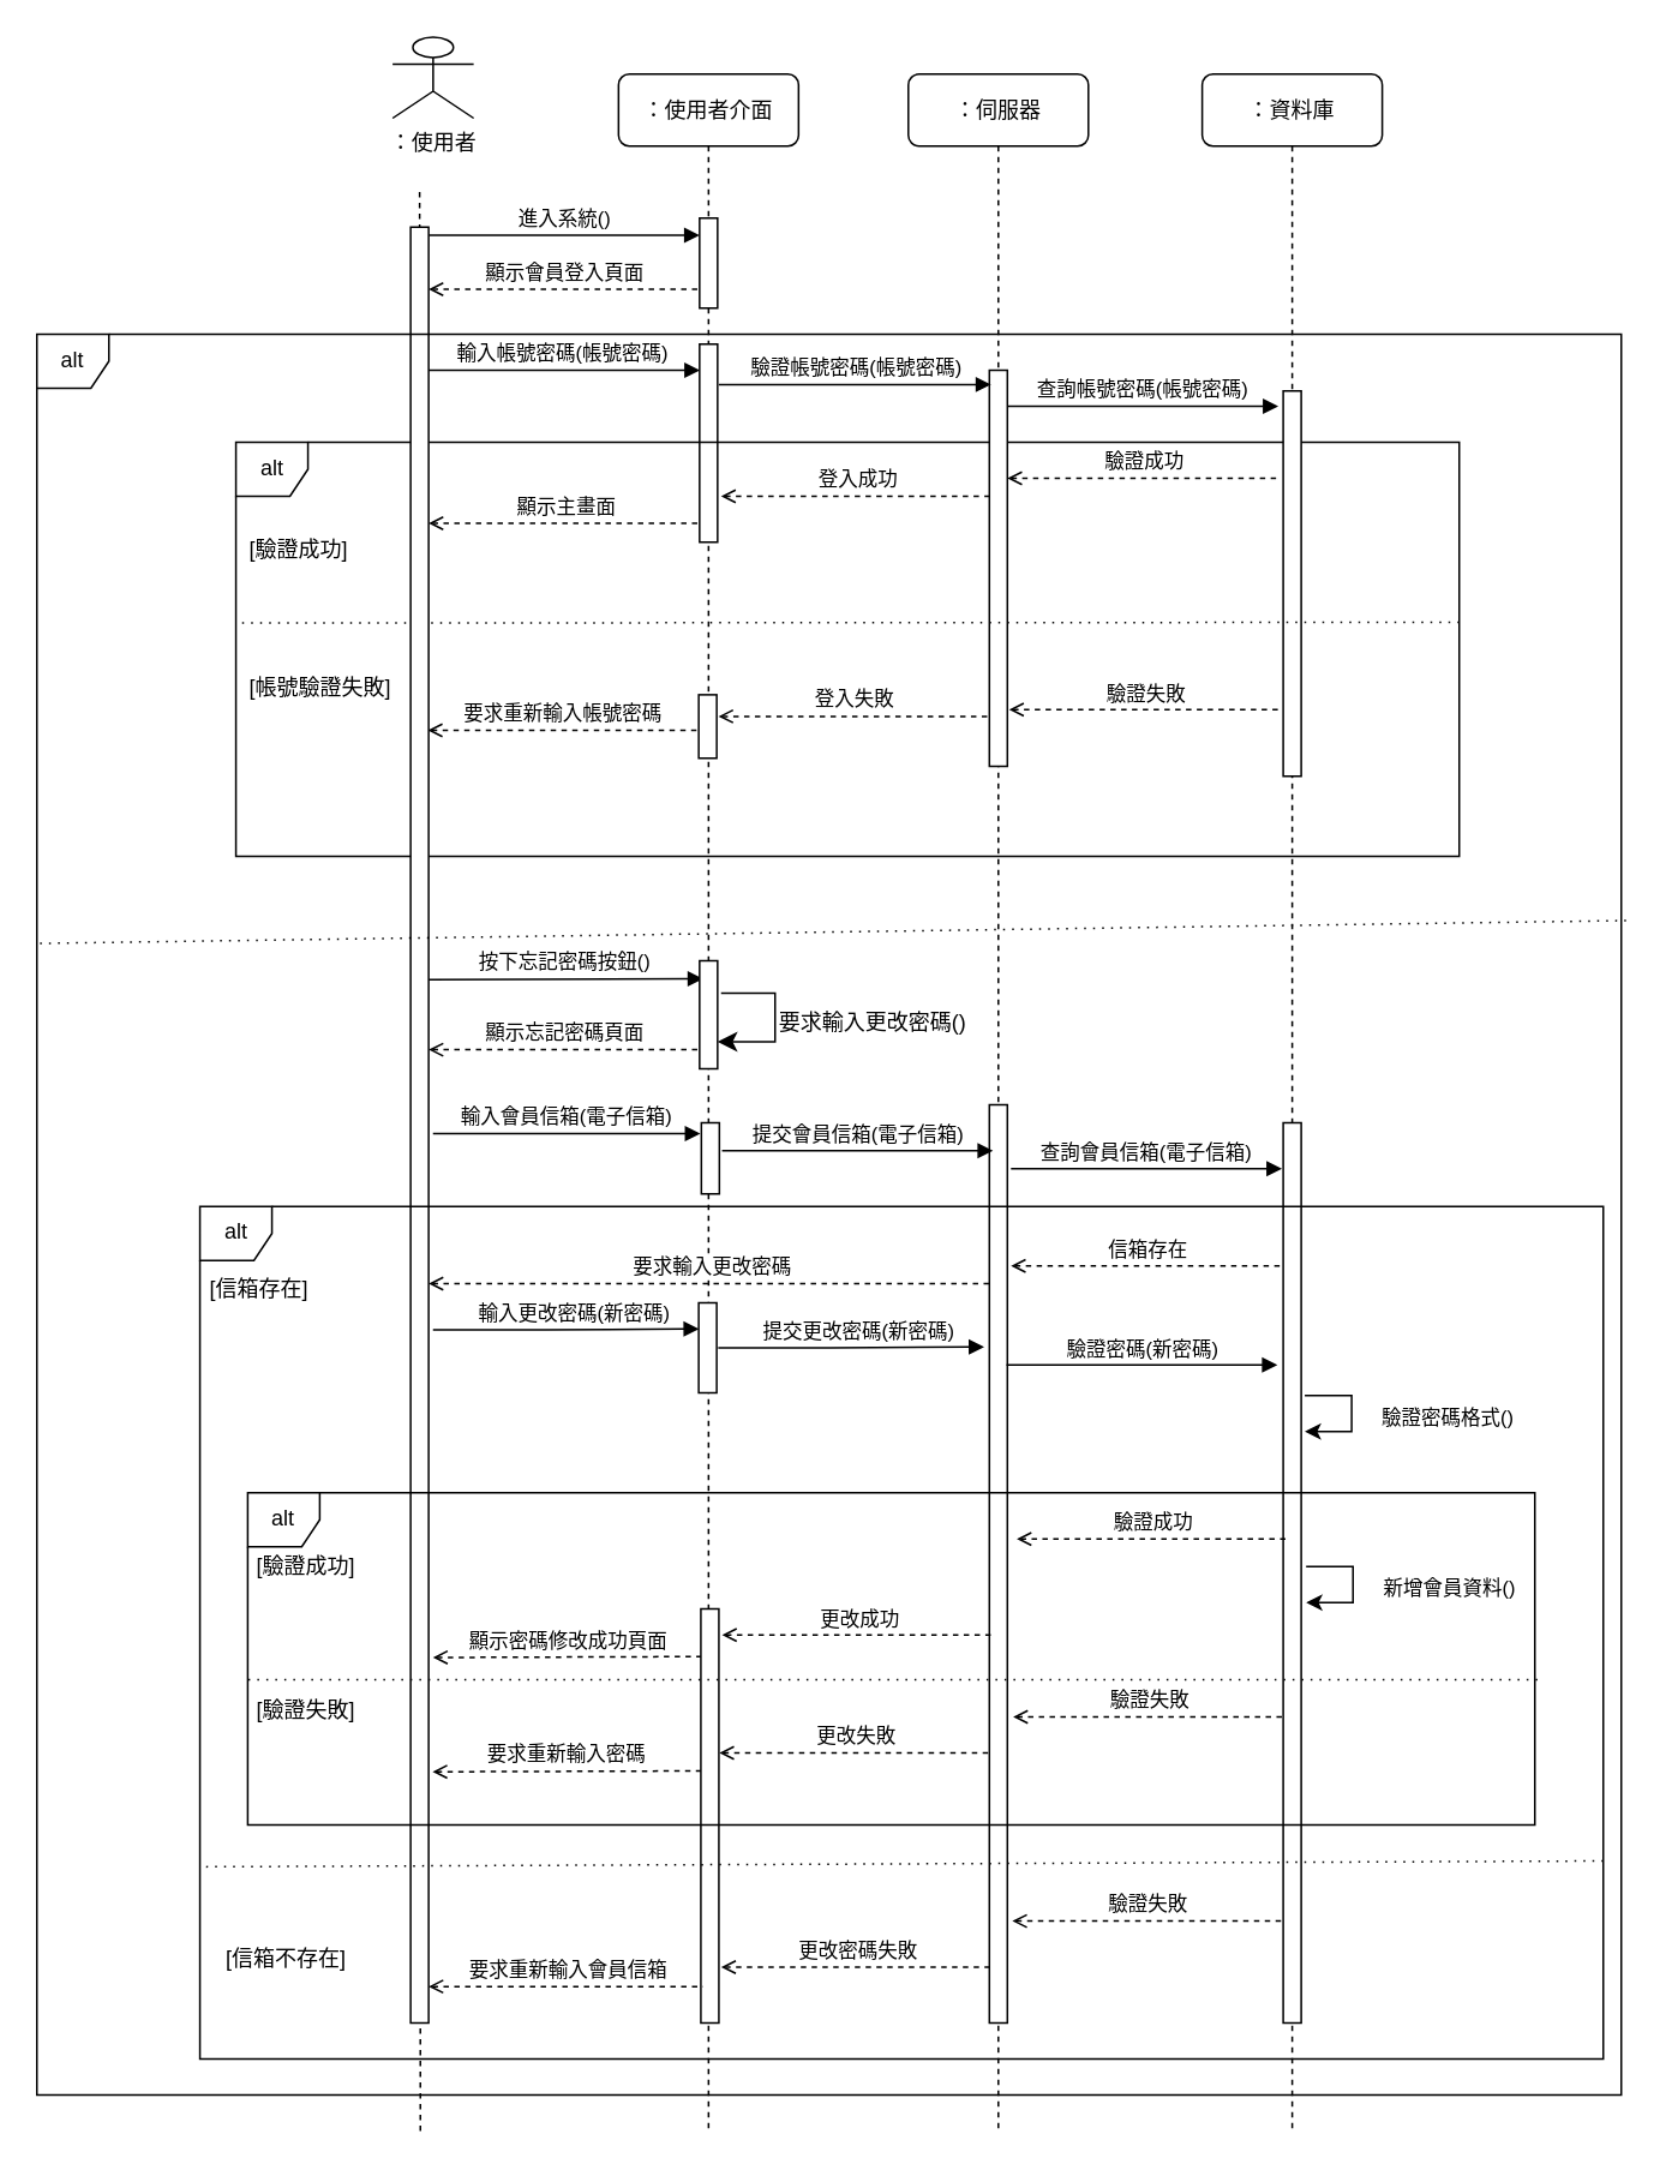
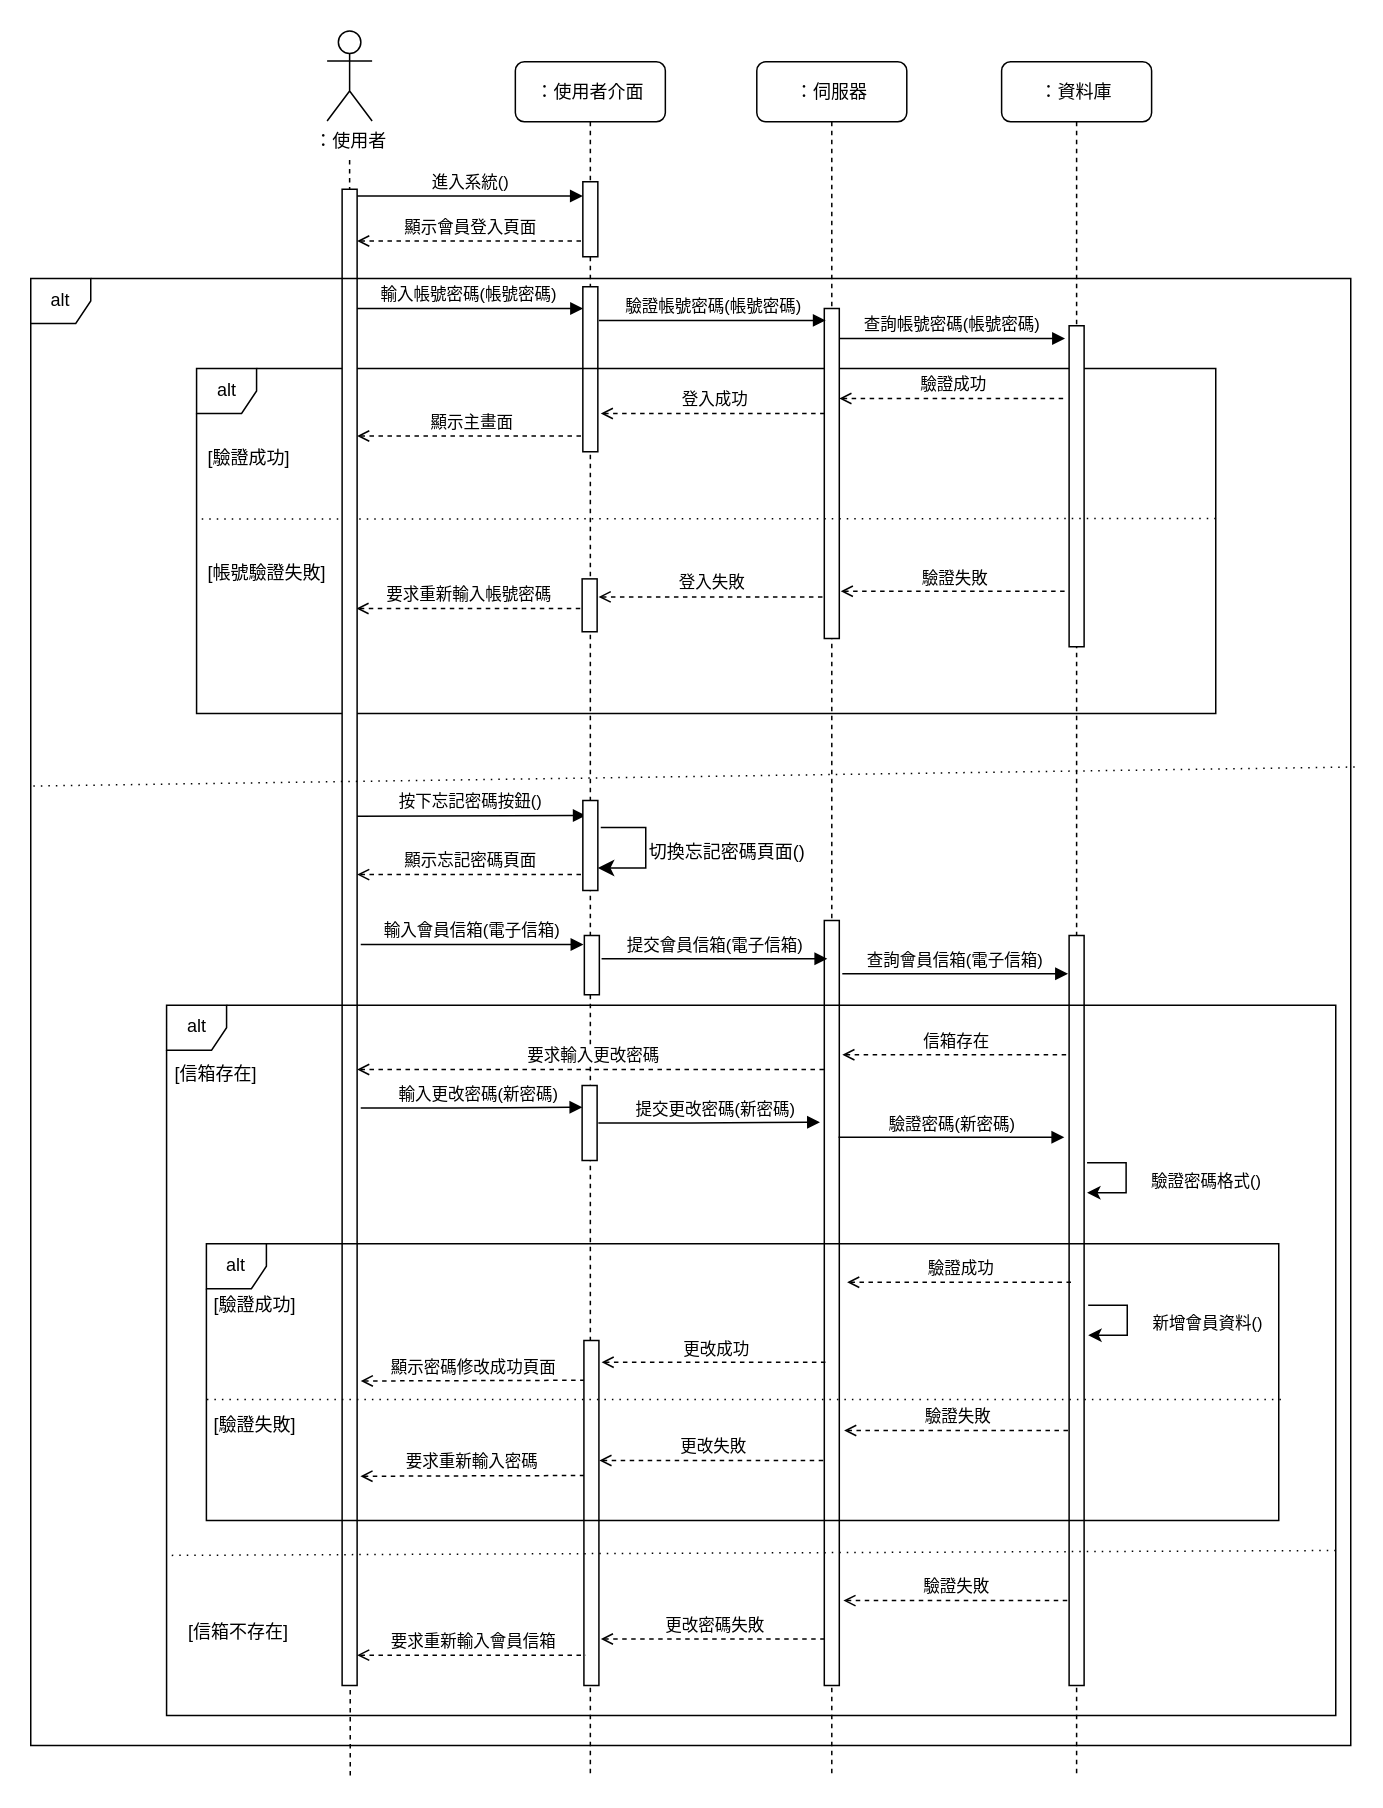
- <mxCell id="7" value="：使用者" style="shape=umlActor;verticalLabelPosition=bottom;verticalAlign=top;html=1;" parent="1" vertex="1"><mxGeometry x="217.58" y="20" width="45" height="45" as="geometry" /></mxCell>
+ <mxCell id="7" value="：使用者" style="shape=umlActor;verticalLabelPosition=bottom;verticalAlign=top;html=1;" parent="1" vertex="1"><mxGeometry x="217.58" y="20" width="30" height="60" as="geometry" /></mxCell>
- <mxCell id="30" value="要求輸入更改密碼()" style="text;html=1;align=center;verticalAlign=middle;resizable=0;points=[];autosize=1;strokeColor=none;fillColor=none;" vertex="1" parent="1"><mxGeometry x="419.03" y="553" width="130" height="30" as="geometry" /></mxCell>
+ <mxCell id="30" value="切換忘記密碼頁面()" style="text;html=1;align=center;verticalAlign=middle;resizable=0;points=[];autosize=1;strokeColor=none;fillColor=none;" vertex="1" parent="1"><mxGeometry x="419.03" y="553" width="130" height="30" as="geometry" /></mxCell>
